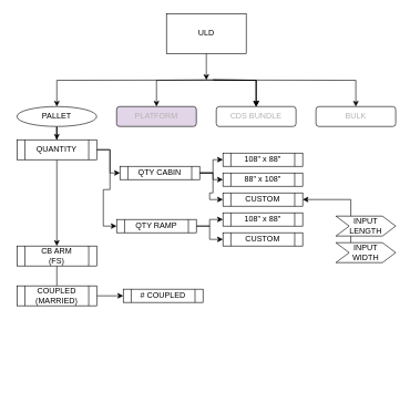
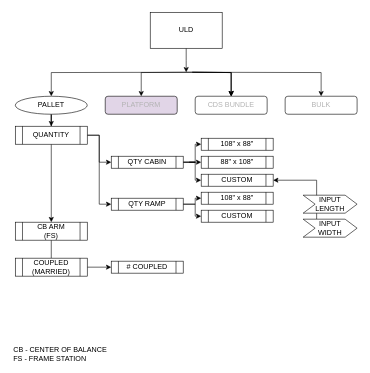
- <mxCell id="20" value="QTY CABIN" style="shape=process;whiteSpace=wrap;html=1;backgroundOutline=1;" vertex="1" parent="1"><mxGeometry x="180" y="250" width="120" height="20" as="geometry" /></mxCell>
+ <mxCell id="20" value="QTY CABIN" style="shape=process;whiteSpace=wrap;html=1;backgroundOutline=1;" vertex="1" parent="1"><mxGeometry x="185" y="260" width="120" height="20" as="geometry" /></mxCell>
- <mxCell id="23" value="QTY RAMP" style="shape=process;whiteSpace=wrap;html=1;backgroundOutline=1;" vertex="1" parent="1"><mxGeometry x="175" y="330" width="120" height="20" as="geometry" /></mxCell>
+ <mxCell id="23" value="QTY RAMP" style="shape=process;whiteSpace=wrap;html=1;backgroundOutline=1;" vertex="1" parent="1"><mxGeometry x="185" y="330" width="120" height="20" as="geometry" /></mxCell>
+ <mxCell id="33" value="CB - CENTER OF BALANCE&lt;br&gt;FS - FRAME STATION" style="text;html=1;strokeColor=none;fillColor=none;align=left;verticalAlign=middle;whiteSpace=wrap;rounded=0;" vertex="1" parent="1"><mxGeometry x="20" y="580" width="190" height="20" as="geometry" /></mxCell>
